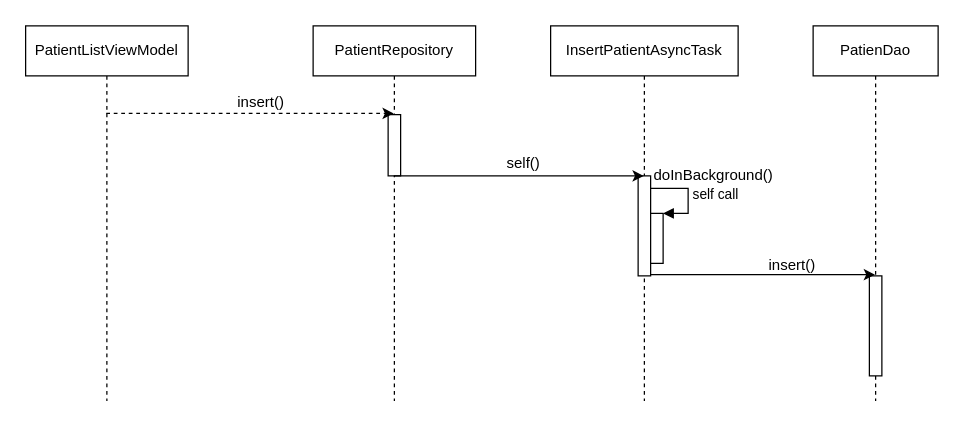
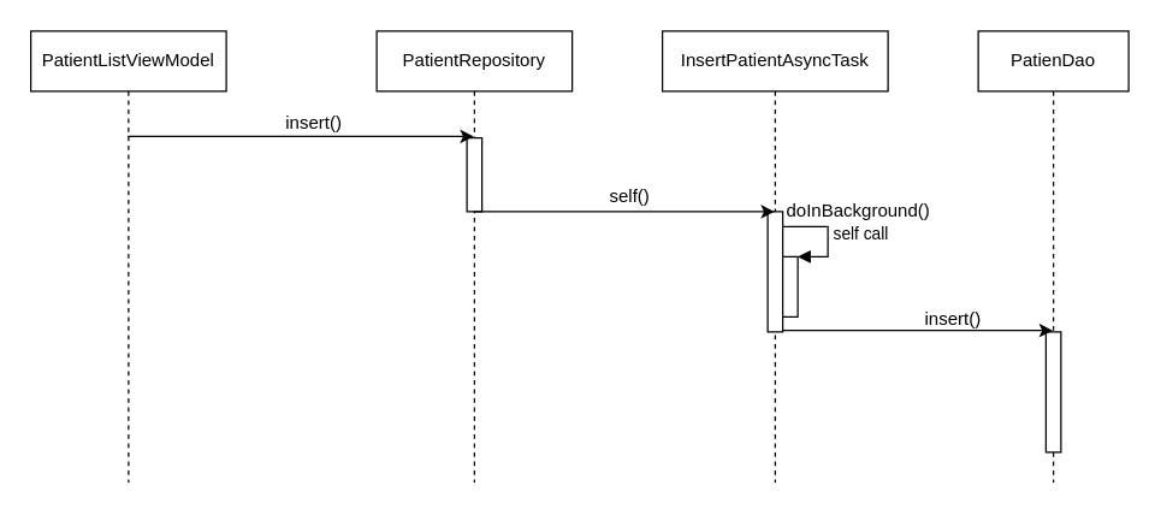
- <mxCell id="7" value="" style="endArrow=classic;html=1;dashed=1;" edge="1" parent="1" source="2" target="3"><mxGeometry width="50" height="50" relative="1" as="geometry"><mxPoint x="170" y="220" as="sourcePoint" /><mxPoint x="220" y="170" as="targetPoint" /><Array as="points"><mxPoint x="240" y="90" /></Array></mxGeometry></mxCell>
+ <mxCell id="7" value="" style="endArrow=classic;html=1;" edge="1" parent="1" source="2" target="3"><mxGeometry width="50" height="50" relative="1" as="geometry"><mxPoint x="170" y="220" as="sourcePoint" /><mxPoint x="220" y="170" as="targetPoint" /><Array as="points"><mxPoint x="240" y="90" /></Array></mxGeometry></mxCell>
